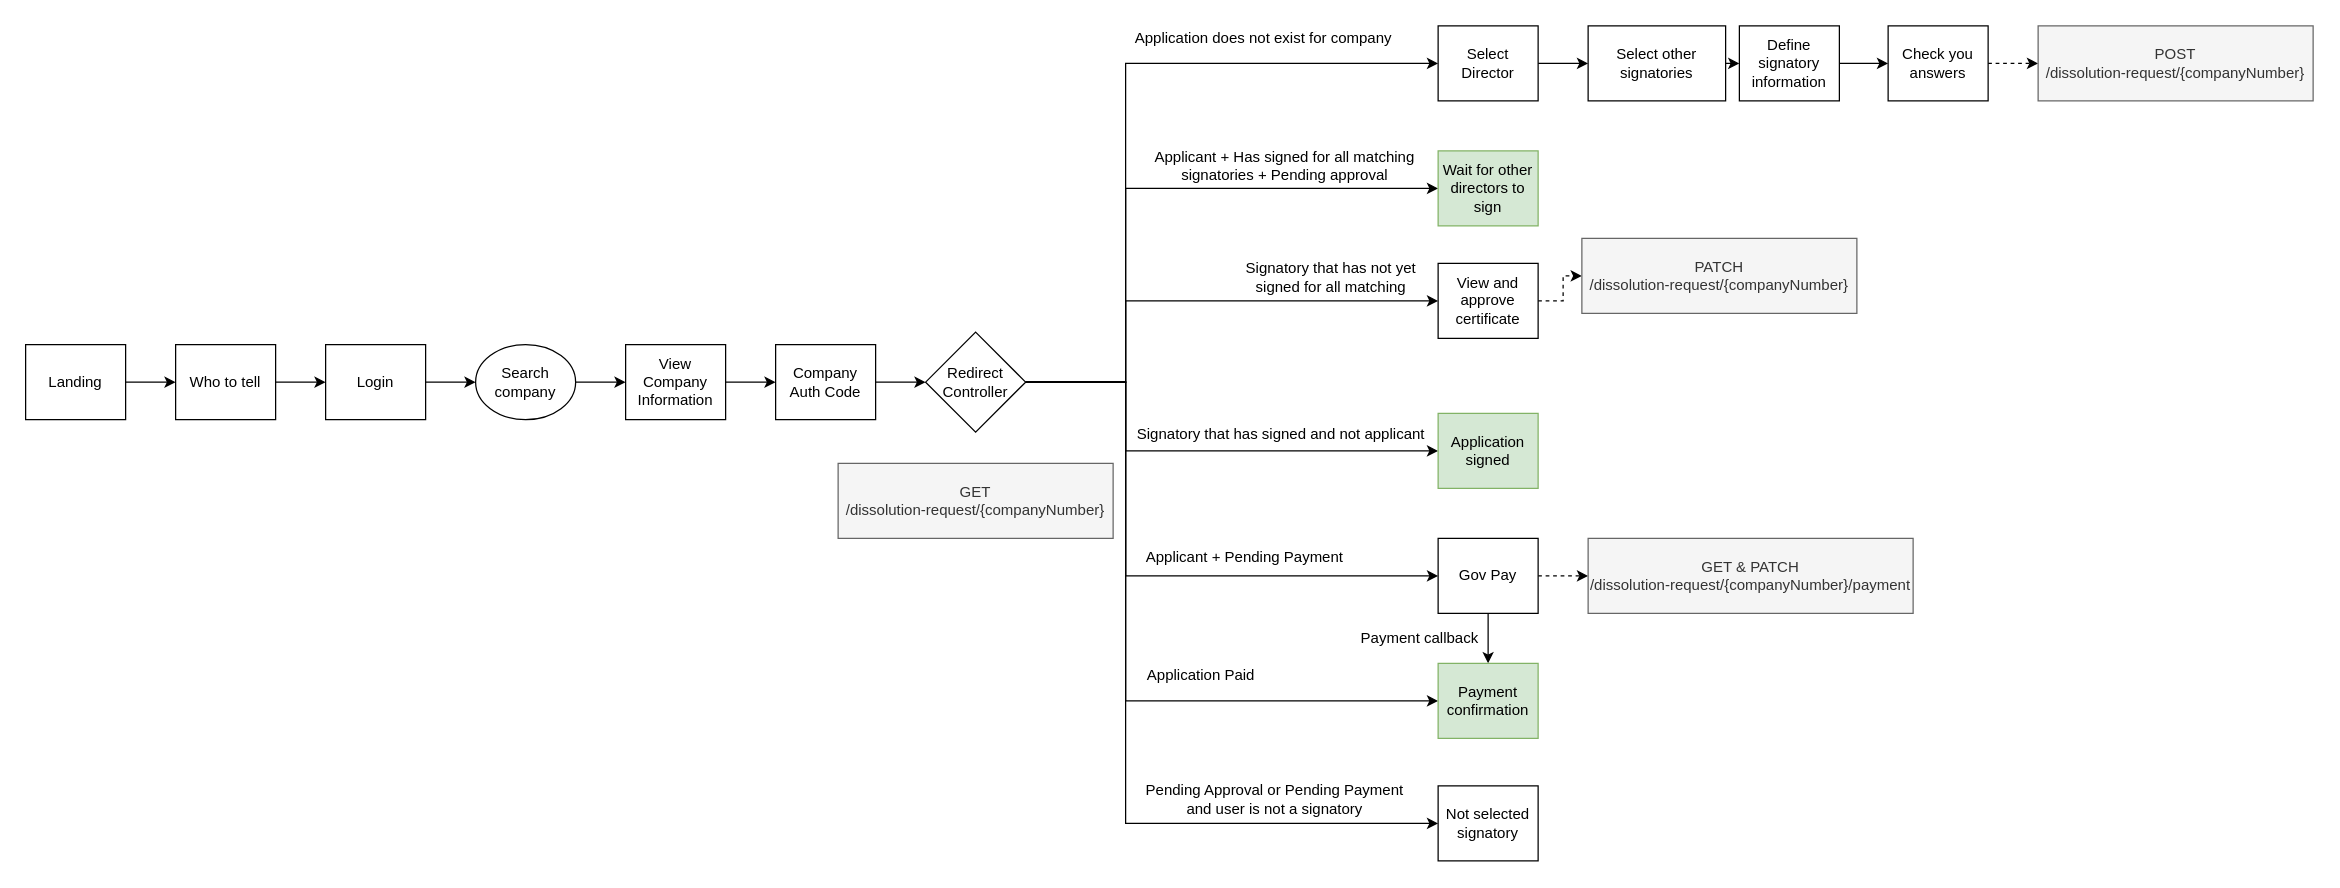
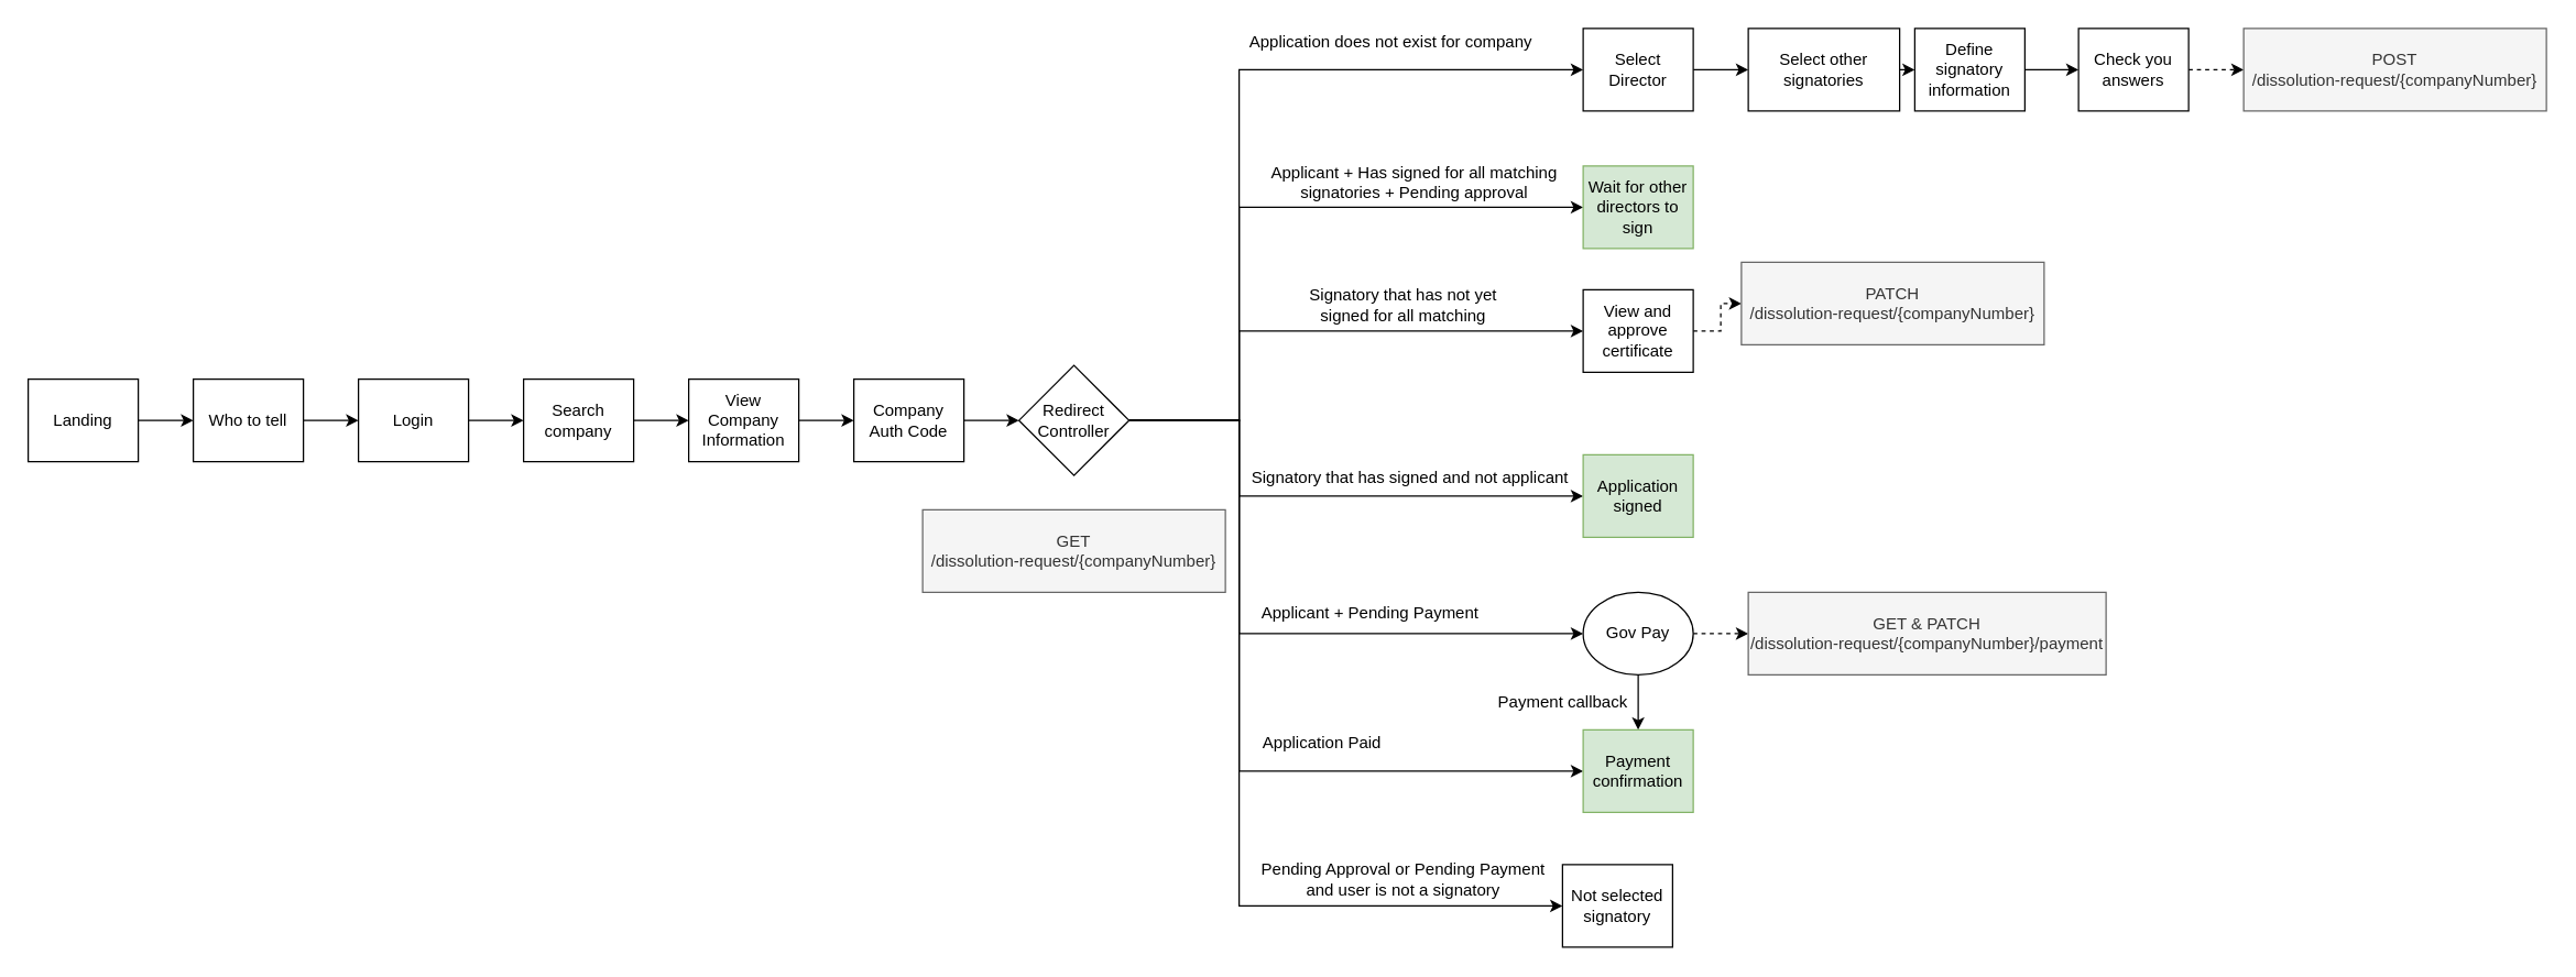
- <mxCell id="40" value="Signatory that has not yet&lt;br&gt;signed for all matching" style="text;html=1;align=center;verticalAlign=middle;resizable=0;points=[];autosize=1;" parent="1" vertex="1"><mxGeometry x="991" y="205" width="146" height="32" as="geometry" /></mxCell>
+ <mxCell id="40" value="Signatory that has not yet&lt;br&gt;signed for all matching" style="text;html=1;align=center;verticalAlign=middle;resizable=0;points=[];autosize=1;" parent="1" vertex="1"><mxGeometry x="946" y="205" width="146" height="32" as="geometry" /></mxCell>
- <mxCell id="9" value="Search company" style="ellipse;whiteSpace=wrap;html=1;" parent="1" vertex="1"><mxGeometry x="380" y="275" width="80" height="60" as="geometry" /></mxCell>
+ <mxCell id="9" value="Search company" style="rounded=0;whiteSpace=wrap;html=1;" parent="1" vertex="1"><mxGeometry x="380" y="275" width="80" height="60" as="geometry" /></mxCell>
- <mxCell id="36" value="Gov Pay" style="rounded=0;whiteSpace=wrap;html=1;" parent="1" vertex="1"><mxGeometry x="1150" y="430" width="80" height="60" as="geometry" /></mxCell>
+ <mxCell id="36" value="Gov Pay" style="ellipse;whiteSpace=wrap;html=1;" parent="1" vertex="1"><mxGeometry x="1150" y="430" width="80" height="60" as="geometry" /></mxCell>
- <mxCell id="49" value="Not selected signatory" style="rounded=0;whiteSpace=wrap;html=1;" vertex="1" parent="1"><mxGeometry x="1150" y="628" width="80" height="60" as="geometry" /></mxCell>
+ <mxCell id="49" value="Not selected signatory" style="rounded=0;whiteSpace=wrap;html=1;" vertex="1" parent="1"><mxGeometry x="1135" y="628" width="80" height="60" as="geometry" /></mxCell>
